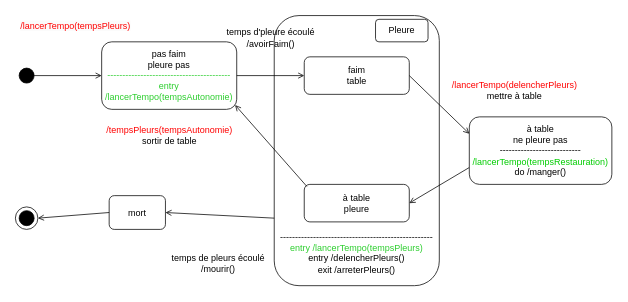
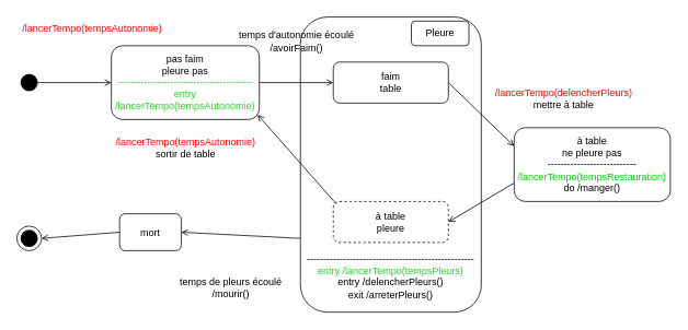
- <mxCell id="16" value="&lt;span style=&quot;font-family: Helvetica; font-size: 12px; font-style: normal; font-variant-ligatures: normal; font-variant-caps: normal; font-weight: 400; letter-spacing: normal; orphans: 2; text-align: center; text-indent: 0px; text-transform: none; widows: 2; word-spacing: 0px; -webkit-text-stroke-width: 0px; background-color: rgb(251, 251, 251); text-decoration-thickness: initial; text-decoration-style: initial; text-decoration-color: initial; float: none; display: inline !important;&quot;&gt;&lt;font color=&quot;#ff0000&quot;&gt;/lancerTempo(tempsPleurs)&lt;/font&gt;&lt;/span&gt;" style="text;whiteSpace=wrap;html=1;" vertex="1" parent="1"><mxGeometry x="25" y="20" width="180" height="30" as="geometry" /></mxCell>
+ <mxCell id="16" value="&lt;span style=&quot;font-family: Helvetica; font-size: 12px; font-style: normal; font-variant-ligatures: normal; font-variant-caps: normal; font-weight: 400; letter-spacing: normal; orphans: 2; text-align: center; text-indent: 0px; text-transform: none; widows: 2; word-spacing: 0px; -webkit-text-stroke-width: 0px; background-color: rgb(251, 251, 251); text-decoration-thickness: initial; text-decoration-style: initial; text-decoration-color: initial; float: none; display: inline !important;&quot;&gt;&lt;font color=&quot;#ff0000&quot;&gt;/lancerTempo(tempsAutonomie)&lt;/font&gt;&lt;/span&gt;" style="text;whiteSpace=wrap;html=1;" vertex="1" parent="1"><mxGeometry x="25" y="20" width="180" height="30" as="geometry" /></mxCell>
- <mxCell id="14" value="temps d'pleure écoulé&lt;br&gt;/avoirFaim()" style="text;html=1;align=center;verticalAlign=middle;resizable=0;points=[];autosize=1;strokeColor=none;fillColor=none;" parent="1" vertex="1"><mxGeometry x="280" y="30" width="160" height="40" as="geometry" /></mxCell>
+ <mxCell id="14" value="temps d'autonomie écoulé&lt;br&gt;/avoirFaim()" style="text;html=1;align=center;verticalAlign=middle;resizable=0;points=[];autosize=1;strokeColor=none;fillColor=none;" parent="1" vertex="1"><mxGeometry x="280" y="30" width="160" height="40" as="geometry" /></mxCell>
- <mxCell id="15" value="&lt;font color=&quot;#ff0000&quot;&gt;/tempsPleurs(tempsAutonomie)&lt;/font&gt;&lt;br&gt;sortir de table" style="text;html=1;align=center;verticalAlign=middle;resizable=0;points=[];autosize=1;strokeColor=none;fillColor=none;" parent="1" vertex="1"><mxGeometry x="130" y="160" width="190" height="40" as="geometry" /></mxCell>
+ <mxCell id="15" value="&lt;font color=&quot;#ff0000&quot;&gt;/lancerTempo(tempsAutonomie)&lt;/font&gt;&lt;br&gt;sortir de table" style="text;html=1;align=center;verticalAlign=middle;resizable=0;points=[];autosize=1;strokeColor=none;fillColor=none;" parent="1" vertex="1"><mxGeometry x="130" y="160" width="190" height="40" as="geometry" /></mxCell>
- <mxCell id="9" value="à table&lt;br&gt;pleure" style="rounded=1;whiteSpace=wrap;html=1;" parent="1" vertex="1"><mxGeometry x="405" y="245" width="140" height="50" as="geometry" /></mxCell>
+ <mxCell id="9" value="à table&lt;br&gt;pleure" style="rounded=1;whiteSpace=wrap;html=1;dashed=1;" parent="1" vertex="1"><mxGeometry x="405" y="245" width="140" height="50" as="geometry" /></mxCell>
- <mxCell id="19" value="temps de pleurs écoulé&lt;br&gt;/mourir()" style="text;html=1;align=center;verticalAlign=middle;resizable=0;points=[];autosize=1;strokeColor=none;fillColor=none;" vertex="1" parent="1"><mxGeometry x="215" y="330" width="150" height="40" as="geometry" /></mxCell>
+ <mxCell id="19" value="temps de pleurs écoulé&lt;br&gt;/mourir()" style="text;html=1;align=center;verticalAlign=middle;resizable=0;points=[];autosize=1;strokeColor=none;fillColor=none;" vertex="1" parent="1"><mxGeometry x="205" y="330" width="150" height="40" as="geometry" /></mxCell>
